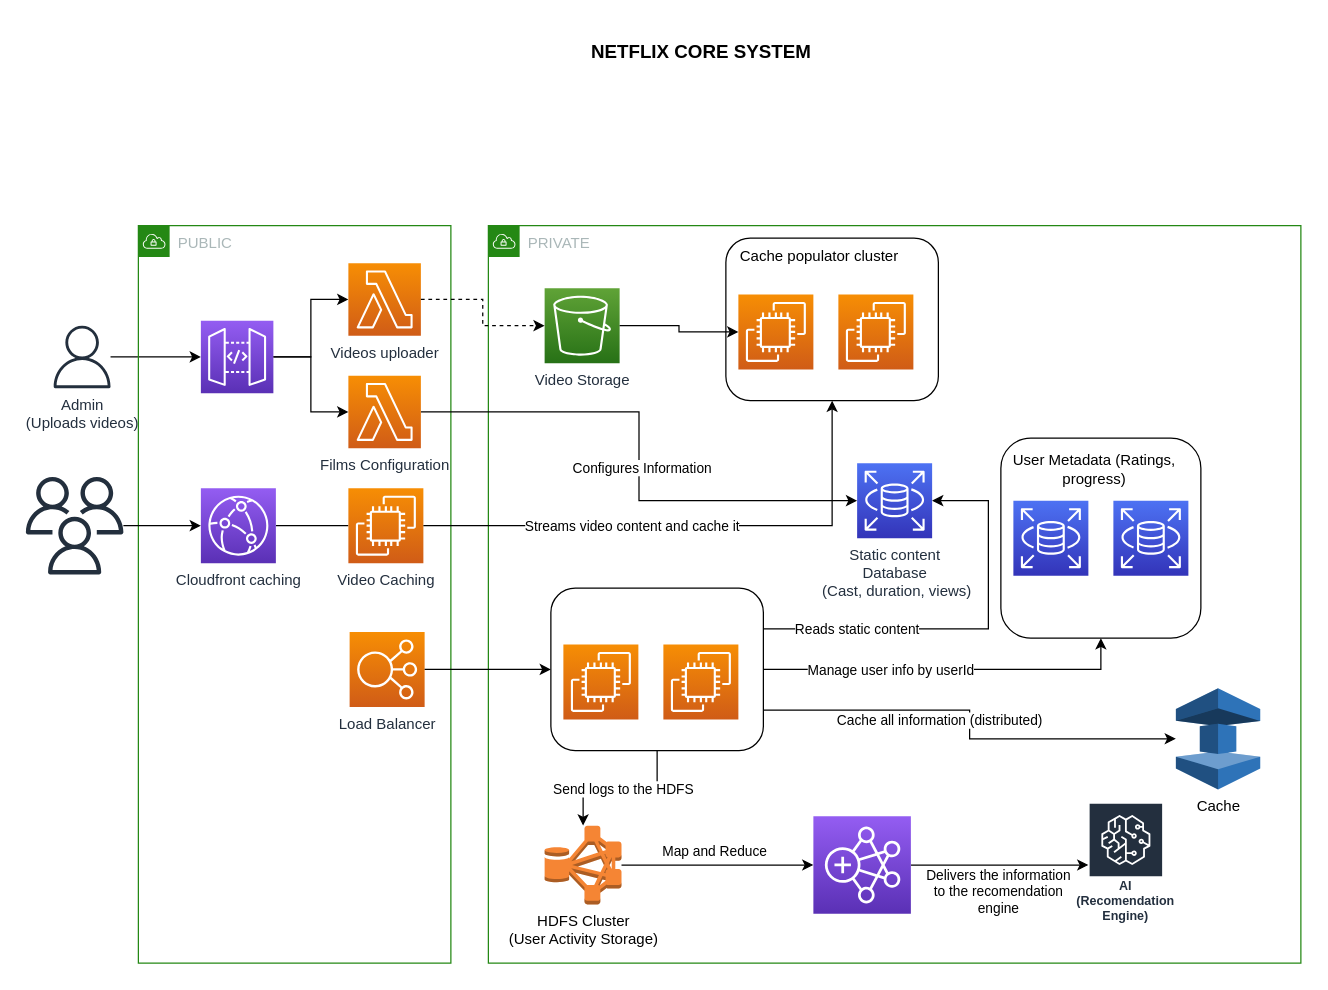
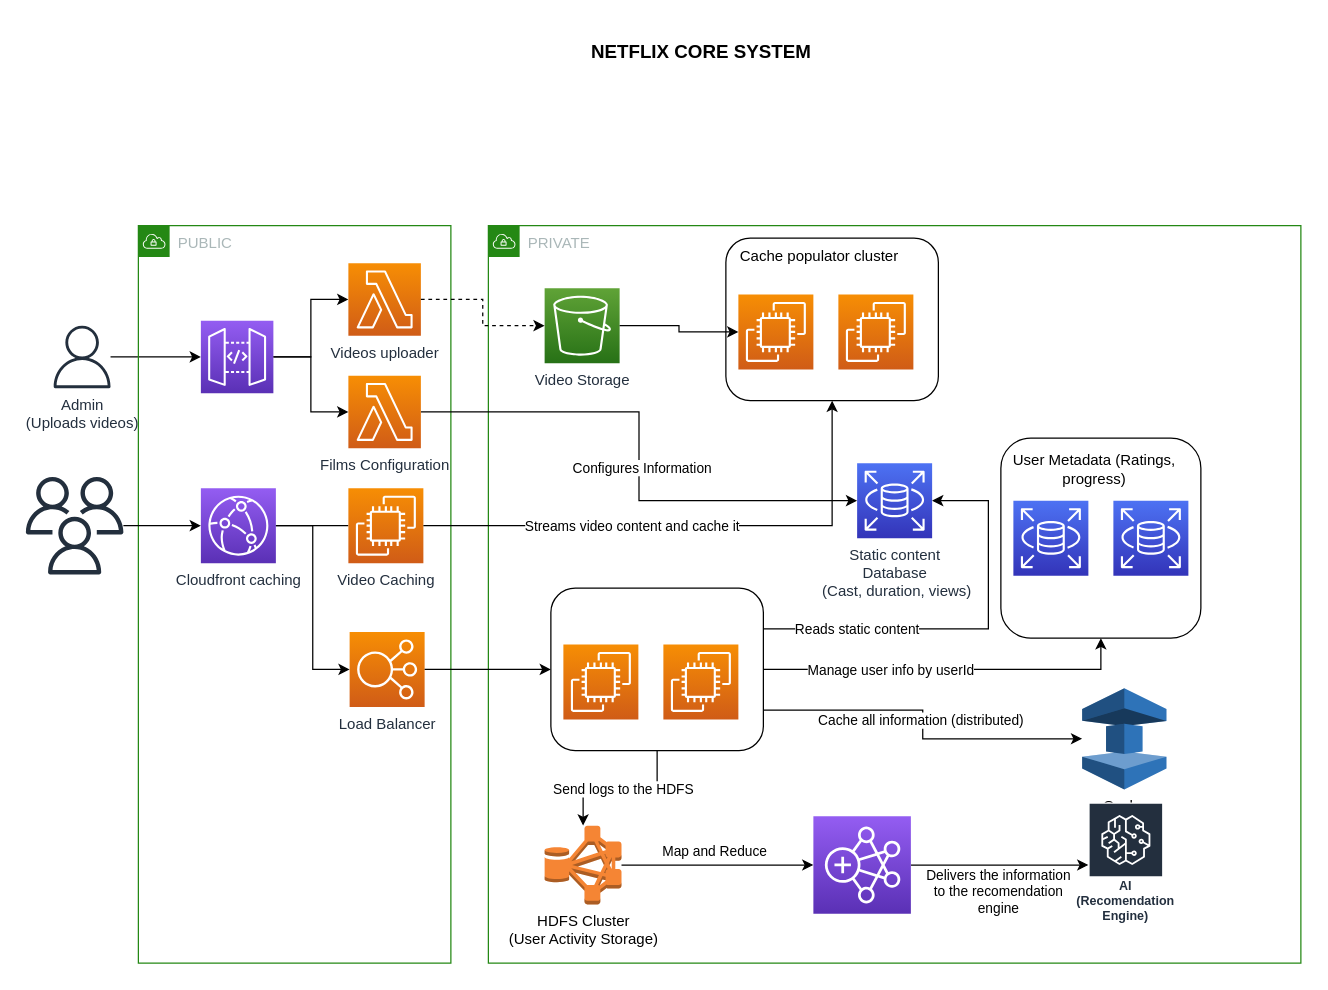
+ <mxCell id="13" style="edgeStyle=orthogonalEdgeStyle;rounded=0;orthogonalLoop=1;jettySize=auto;html=1;entryX=0;entryY=0.5;entryDx=0;entryDy=0;entryPerimeter=0;" edge="1" parent="5" source="10" target="12"><mxGeometry relative="1" as="geometry"><mxPoint x="170" y="365" as="targetPoint" /></mxGeometry></mxCell>
- <mxCell id="21" value="Cache" style="outlineConnect=0;dashed=0;verticalLabelPosition=bottom;verticalAlign=top;align=center;html=1;shape=mxgraph.aws3.elasticache;fillColor=#2E73B8;gradientColor=none;" vertex="1" parent="14"><mxGeometry x="550" y="370" width="67.5" height="81" as="geometry" /></mxCell>
+ <mxCell id="21" value="Cache" style="outlineConnect=0;dashed=0;verticalLabelPosition=bottom;verticalAlign=top;align=center;html=1;shape=mxgraph.aws3.elasticache;fillColor=#2E73B8;gradientColor=none;" vertex="1" parent="14"><mxGeometry x="475" y="370" width="67.5" height="81" as="geometry" /></mxCell>
